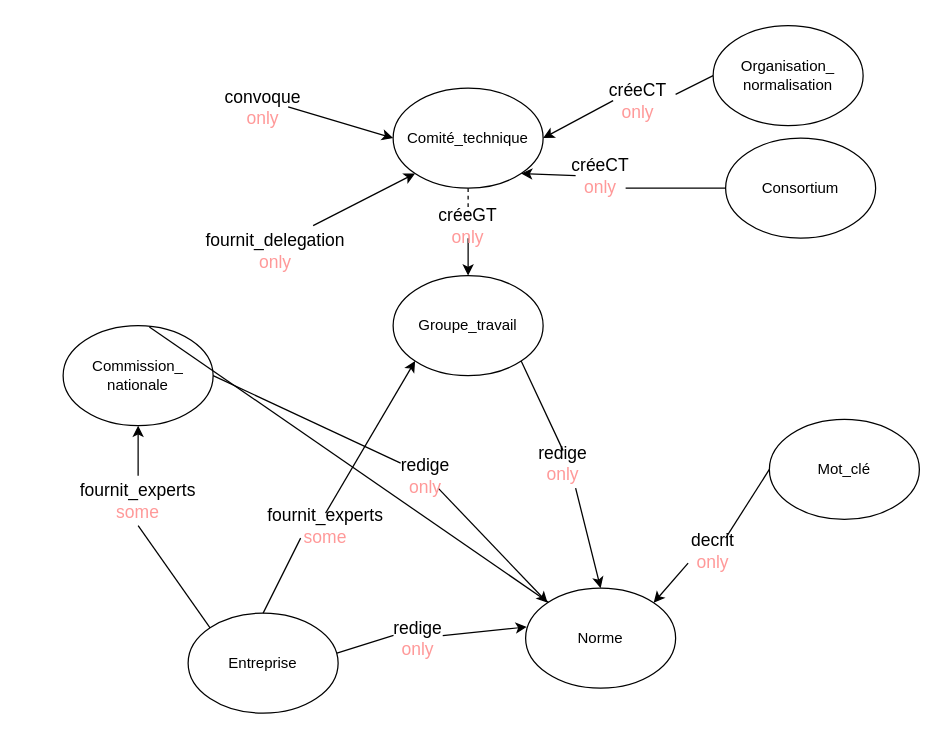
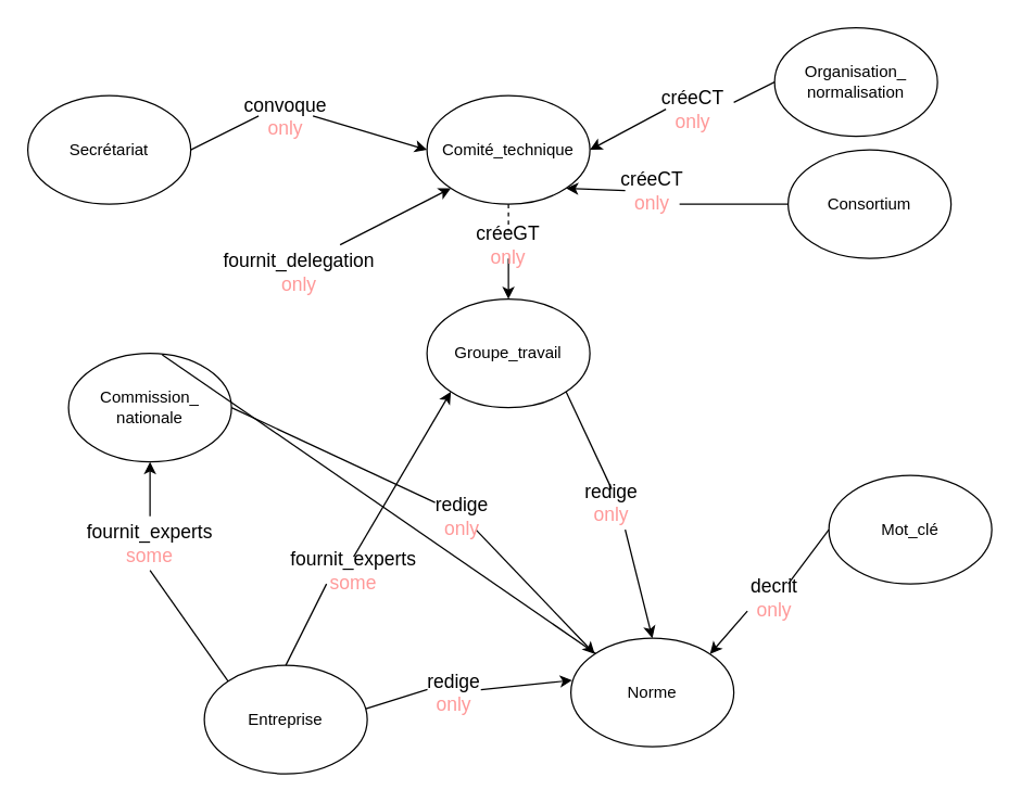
+ <mxCell id="23" value="" style="endArrow=none;html=1;exitX=1;exitY=0.5;exitDx=0;exitDy=0;entryX=0;entryY=0.5;entryDx=0;entryDy=0;" edge="1" parent="1" source="3" target="22"><mxGeometry width="50" height="50" relative="1" as="geometry"><mxPoint x="140" y="110" as="sourcePoint" /><mxPoint x="314" y="110" as="targetPoint" /></mxGeometry></mxCell>
+ <mxCell id="3" value="Secrétariat" style="ellipse;whiteSpace=wrap;html=1;" vertex="1" parent="1"><mxGeometry x="20" y="70" width="120" height="80" as="geometry" /></mxCell>
- <mxCell id="11" value="Mot_clé" style="ellipse;whiteSpace=wrap;html=1;" vertex="1" parent="1"><mxGeometry x="615" y="335" width="120" height="80" as="geometry" /></mxCell>
+ <mxCell id="11" value="Mot_clé" style="ellipse;whiteSpace=wrap;html=1;" vertex="1" parent="1"><mxGeometry x="610" y="350" width="120" height="80" as="geometry" /></mxCell>
